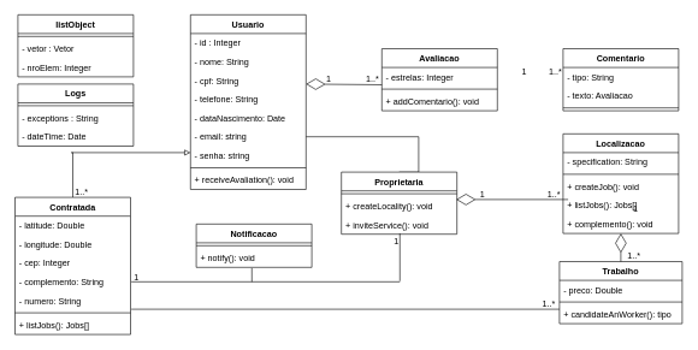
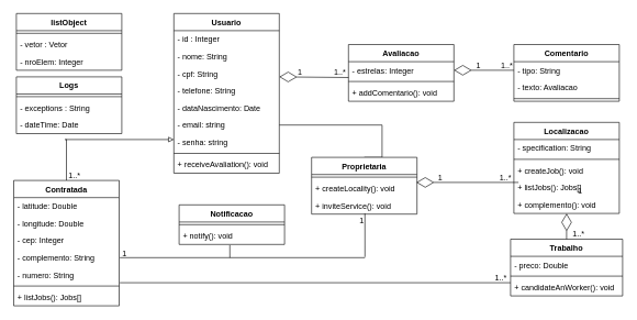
+ <mxCell id="41" value="" style="endArrow=diamondThin;endFill=0;endSize=24;html=1;entryX=1;entryY=0.5;entryDx=0;entryDy=0;exitX=0;exitY=0.5;exitDx=0;exitDy=0;" parent="1" source="38" target="31" edge="1"><mxGeometry width="160" relative="1" as="geometry"><mxPoint x="766" y="128" as="sourcePoint" /><mxPoint x="403" y="96" as="targetPoint" /></mxGeometry></mxCell>
- <mxCell id="29" value="+ candidateAnWorker(): tipo" style="text;strokeColor=none;fillColor=none;align=left;verticalAlign=top;spacingLeft=4;spacingRight=4;overflow=hidden;rotatable=0;points=[[0,0.5],[1,0.5]];portConstraint=eastwest;" parent="26" vertex="1"><mxGeometry y="60" width="170" height="26" as="geometry" /></mxCell>
+ <mxCell id="29" value="+ candidateAnWorker(): void" style="text;strokeColor=none;fillColor=none;align=left;verticalAlign=top;spacingLeft=4;spacingRight=4;overflow=hidden;rotatable=0;points=[[0,0.5],[1,0.5]];portConstraint=eastwest;" parent="26" vertex="1"><mxGeometry y="60" width="170" height="26" as="geometry" /></mxCell>
